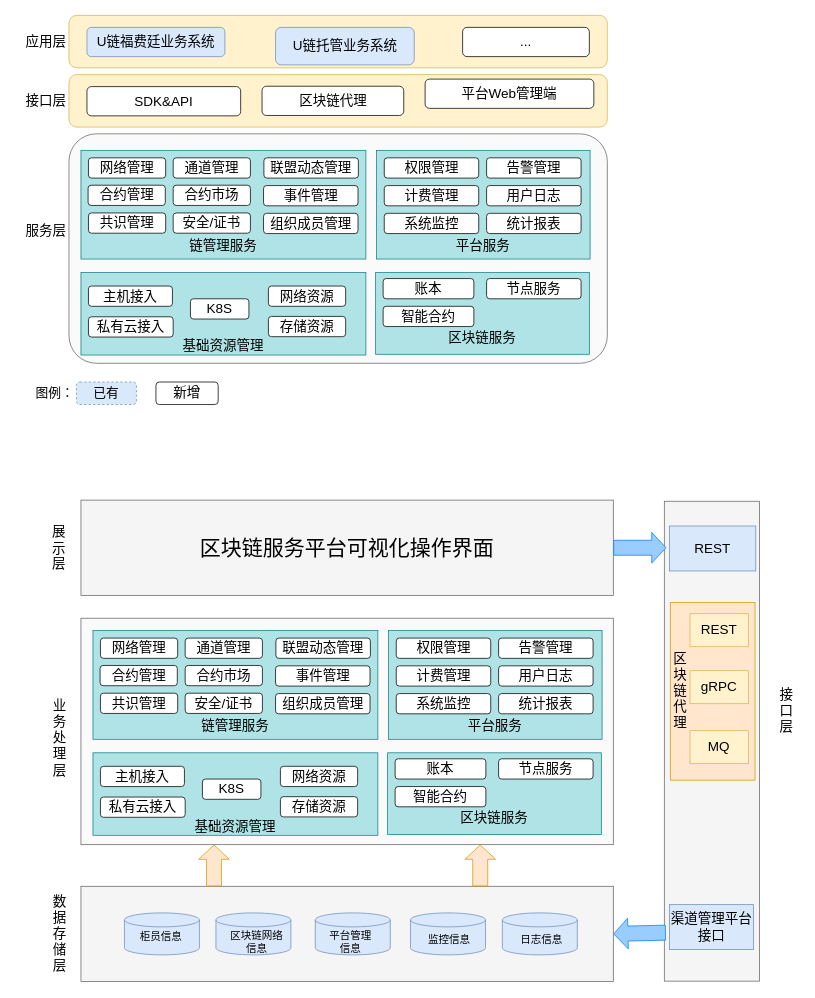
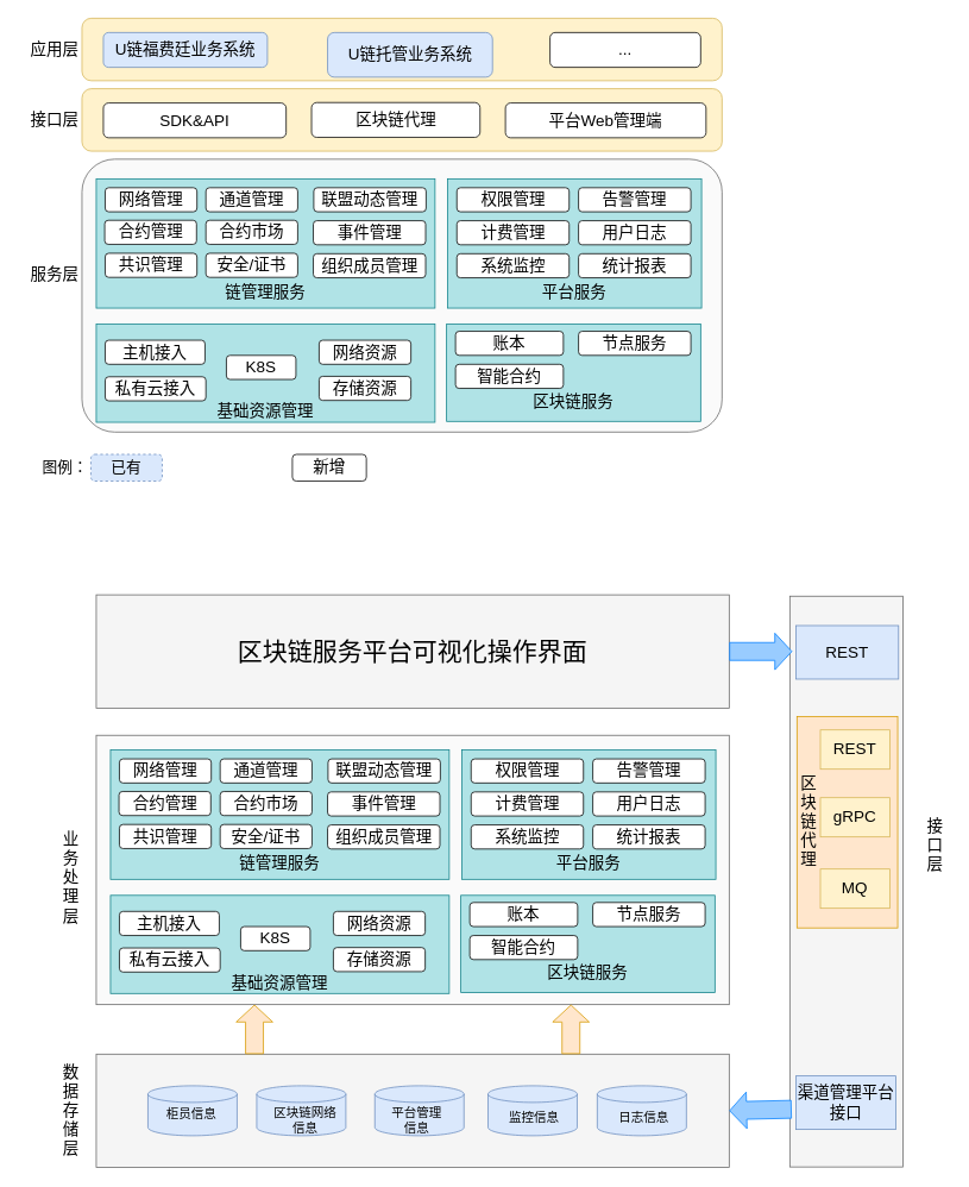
- <mxCell id="8" value="平台Web管理端" style="rounded=1;whiteSpace=wrap;html=1;fontSize=18;" parent="1" vertex="1"><mxGeometry x="566" y="105" width="225" height="39" as="geometry" /></mxCell>
+ <mxCell id="8" value="平台Web管理端" style="rounded=1;whiteSpace=wrap;html=1;fontSize=18;" parent="1" vertex="1"><mxGeometry x="566" y="115" width="225" height="39" as="geometry" /></mxCell>
- <mxCell id="42" value="新增" style="rounded=1;whiteSpace=wrap;html=1;fontSize=18;fillColor=#FFFFFF;" parent="1" vertex="1"><mxGeometry x="207" y="509" width="83" height="30" as="geometry" /></mxCell>
+ <mxCell id="42" value="新增" style="rounded=1;whiteSpace=wrap;html=1;fontSize=18;fillColor=#FFFFFF;" parent="1" vertex="1"><mxGeometry x="327" y="509" width="83" height="30" as="geometry" /></mxCell>
- <mxCell id="87" value="展示层" style="rounded=0;whiteSpace=wrap;html=1;strokeWidth=1;fontSize=18;align=center;strokeColor=none;" parent="1" vertex="1"><mxGeometry x="62" y="667.5" width="32" height="127" as="geometry" /></mxCell>
